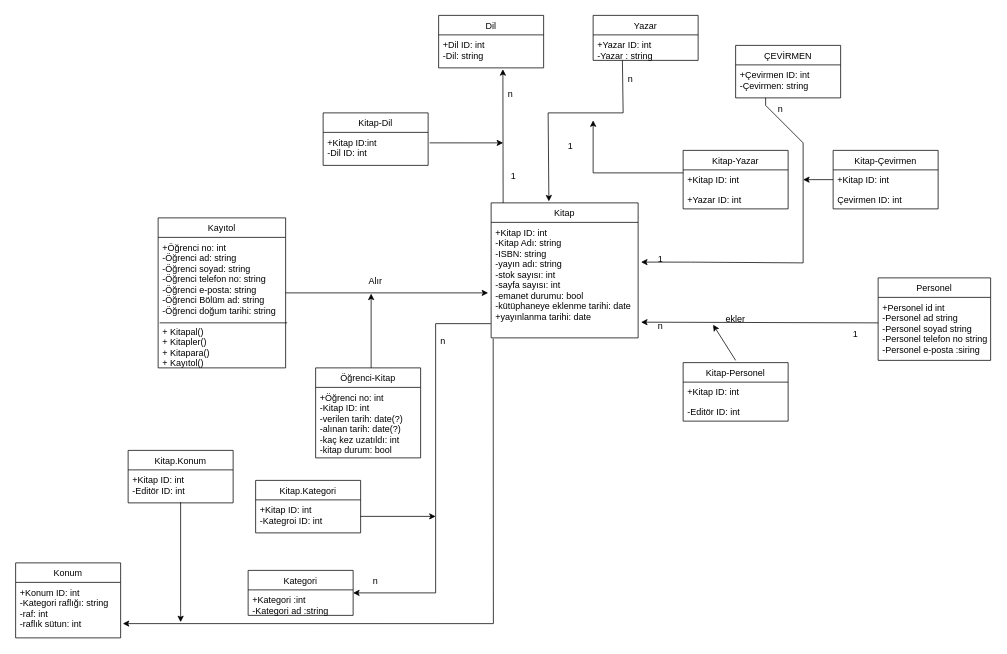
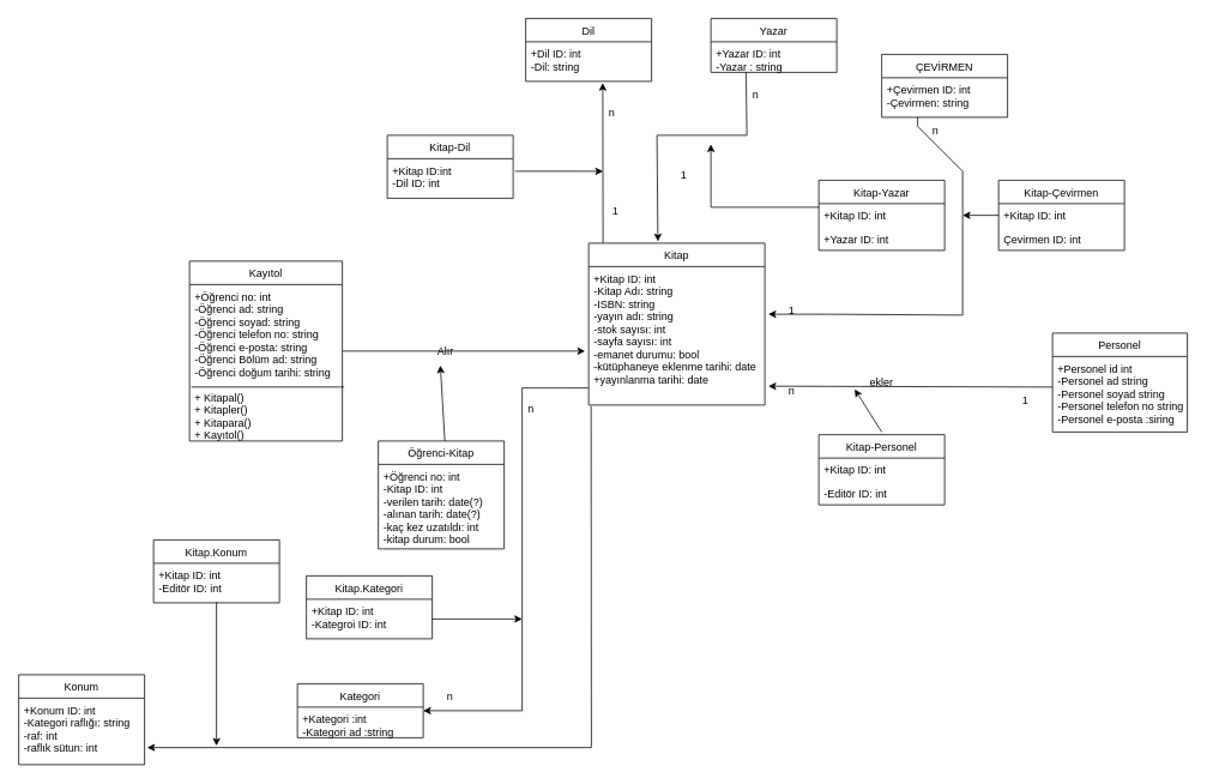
- <mxCell id="37" value="Alır" style="text;html=1;strokeColor=none;fillColor=none;align=center;verticalAlign=middle;whiteSpace=wrap;rounded=0;" parent="1" vertex="1"><mxGeometry x="470" y="360" width="60" height="30" as="geometry" /></mxCell>
+ <mxCell id="37" value="Alır" style="text;html=1;strokeColor=none;fillColor=none;align=center;verticalAlign=middle;whiteSpace=wrap;rounded=0;" parent="1" vertex="1"><mxGeometry x="465" y="375" width="60" height="30" as="geometry" /></mxCell>
